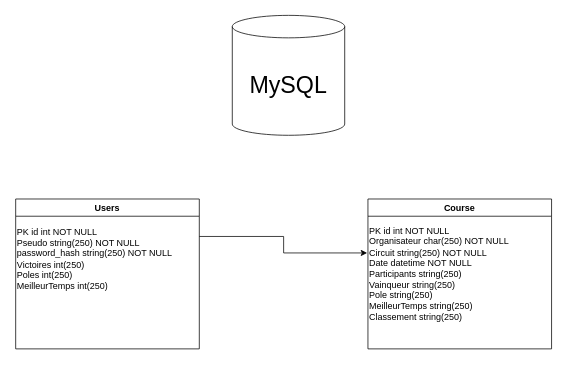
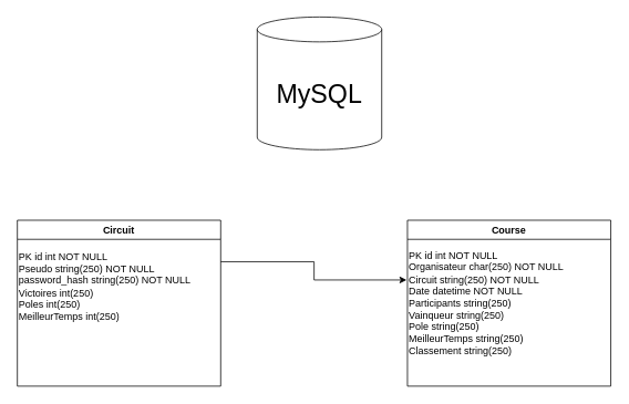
- <mxCell id="3" value="Users" style="swimlane;" vertex="1" parent="1"><mxGeometry x="20" y="265" width="245" height="200" as="geometry" /></mxCell>
+ <mxCell id="3" value="Circuit" style="swimlane;" vertex="1" parent="1"><mxGeometry x="20" y="265" width="245" height="200" as="geometry" /></mxCell>
